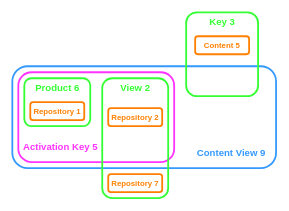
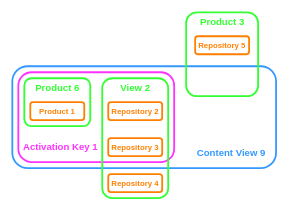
- <mxCell id="10" value="&lt;div style=&quot;font-size: 16px;&quot;&gt;Key 3&lt;/div&gt;" style="text;html=1;align=center;verticalAlign=middle;resizable=0;points=[];autosize=1;strokeColor=none;fillColor=none;fontColor=#33FF33;fontSize=16;fontStyle=1" vertex="1" parent="1"><mxGeometry x="325" y="20" width="90" height="30" as="geometry" /></mxCell>
+ <mxCell id="10" value="&lt;div style=&quot;font-size: 16px;&quot;&gt;Product 3&lt;/div&gt;" style="text;html=1;align=center;verticalAlign=middle;resizable=0;points=[];autosize=1;strokeColor=none;fillColor=none;fontColor=#33FF33;fontSize=16;fontStyle=1" vertex="1" parent="1"><mxGeometry x="325" y="20" width="90" height="30" as="geometry" /></mxCell>
- <mxCell id="15" value="Content 5" style="rounded=1;whiteSpace=wrap;html=1;fontColor=#FF8000;strokeWidth=3;strokeColor=#FF8000;fillColor=none;fontSize=13;fontStyle=1" vertex="1" parent="1"><mxGeometry x="325" y="60" width="90" height="30" as="geometry" /></mxCell>
+ <mxCell id="15" value="Repository 5" style="rounded=1;whiteSpace=wrap;html=1;fontColor=#FF8000;strokeWidth=3;strokeColor=#FF8000;fillColor=none;fontSize=13;fontStyle=1" vertex="1" parent="1"><mxGeometry x="325" y="60" width="90" height="30" as="geometry" /></mxCell>
- <mxCell id="11" value="Repository 1" style="rounded=1;whiteSpace=wrap;html=1;fontColor=#FF8000;strokeWidth=3;strokeColor=#FF8000;fillColor=none;fontSize=13;fontStyle=1" vertex="1" parent="1"><mxGeometry x="50" y="170" width="90" height="30" as="geometry" /></mxCell>
+ <mxCell id="11" value="Product 1" style="rounded=1;whiteSpace=wrap;html=1;fontColor=#FF8000;strokeWidth=3;strokeColor=#FF8000;fillColor=none;fontSize=13;fontStyle=1" vertex="1" parent="1"><mxGeometry x="50" y="170" width="90" height="30" as="geometry" /></mxCell>
- <mxCell id="14" value="Repository 2" style="rounded=1;whiteSpace=wrap;html=1;fontColor=#FF8000;strokeWidth=3;strokeColor=#FF8000;fillColor=none;fontSize=13;fontStyle=1" vertex="1" parent="1"><mxGeometry x="180" y="180" width="90" height="30" as="geometry" /></mxCell>
+ <mxCell id="14" value="Repository 2" style="rounded=1;whiteSpace=wrap;html=1;fontColor=#FF8000;strokeWidth=3;strokeColor=#FF8000;fillColor=none;fontSize=13;fontStyle=1" vertex="1" parent="1"><mxGeometry x="180" y="170" width="90" height="30" as="geometry" /></mxCell>
- <mxCell id="16" value="Activation Key 5" style="text;html=1;align=center;verticalAlign=middle;resizable=0;points=[];autosize=1;strokeColor=none;fillColor=none;fontColor=#FF33FF;fontSize=16;fontStyle=1" vertex="1" parent="1"><mxGeometry x="30" y="230" width="140" height="30" as="geometry" /></mxCell>
+ <mxCell id="16" value="Activation Key 1" style="text;html=1;align=center;verticalAlign=middle;resizable=0;points=[];autosize=1;strokeColor=none;fillColor=none;fontColor=#FF33FF;fontSize=16;fontStyle=1" vertex="1" parent="1"><mxGeometry x="30" y="230" width="140" height="30" as="geometry" /></mxCell>
+ <mxCell id="12" value="Repository 3" style="rounded=1;whiteSpace=wrap;html=1;fontColor=#FF8000;strokeWidth=3;strokeColor=#FF8000;fillColor=none;fontSize=13;fontStyle=1" vertex="1" parent="1"><mxGeometry x="180" y="230" width="90" height="30" as="geometry" /></mxCell>
- <mxCell id="13" value="Repository 7" style="rounded=1;whiteSpace=wrap;html=1;fontColor=#FF8000;strokeWidth=3;strokeColor=#FF8000;fillColor=none;fontSize=13;fontStyle=1" vertex="1" parent="1"><mxGeometry x="180" y="290" width="90" height="30" as="geometry" /></mxCell>
+ <mxCell id="13" value="Repository 4" style="rounded=1;whiteSpace=wrap;html=1;fontColor=#FF8000;strokeWidth=3;strokeColor=#FF8000;fillColor=none;fontSize=13;fontStyle=1" vertex="1" parent="1"><mxGeometry x="180" y="290" width="90" height="30" as="geometry" /></mxCell>
